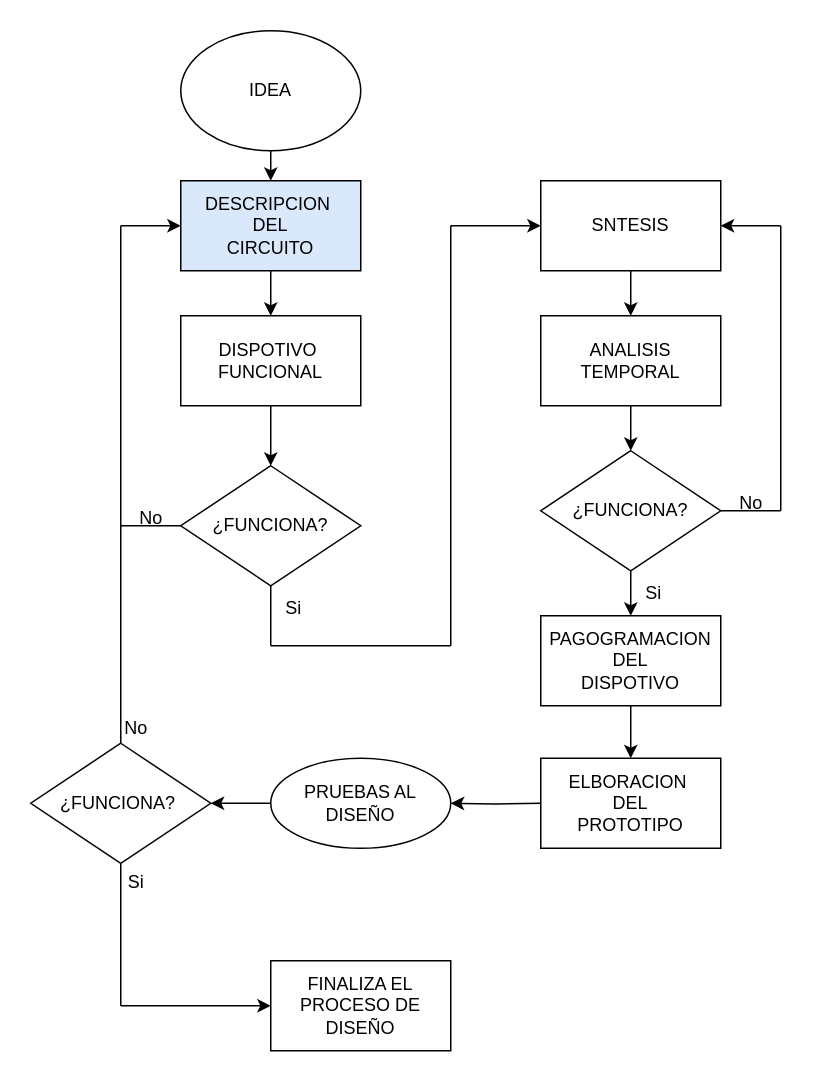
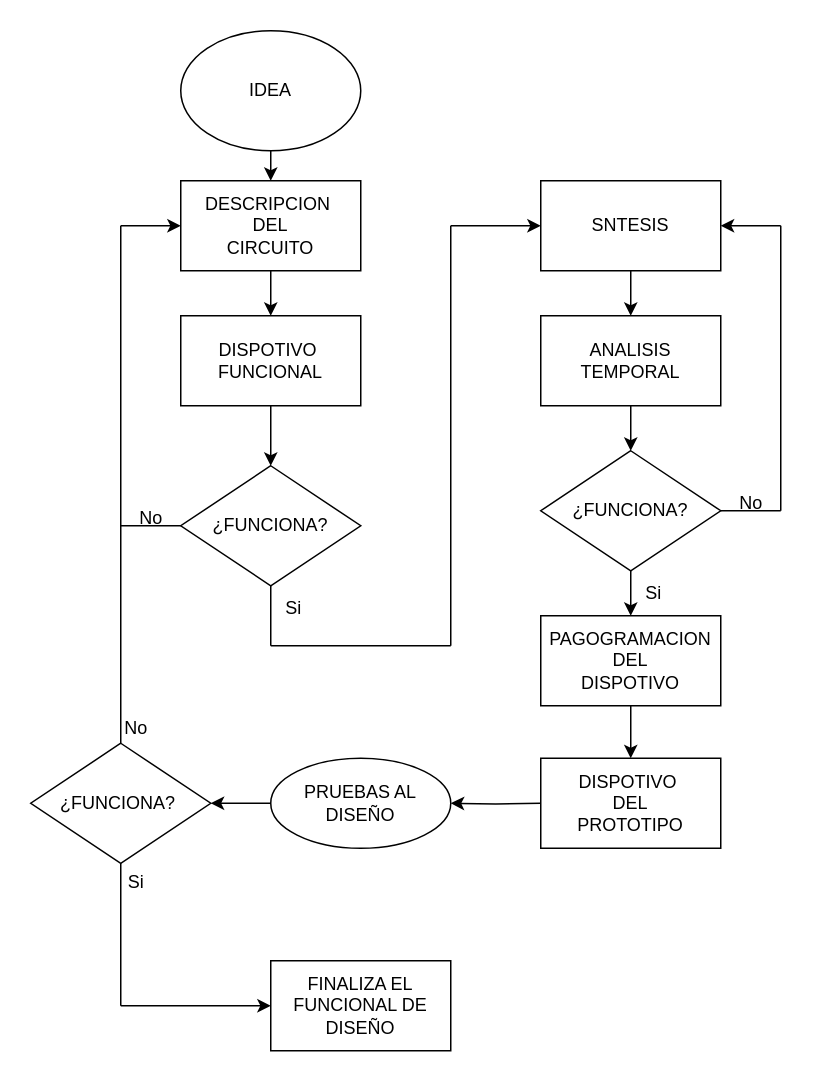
- <mxCell id="5" value="&lt;font style=&quot;vertical-align: inherit;&quot;&gt;&lt;font style=&quot;vertical-align: inherit;&quot;&gt;DESCRIPCION&amp;nbsp;&lt;br&gt;DEL&lt;br&gt;CIRCUITO&lt;br&gt;&lt;/font&gt;&lt;/font&gt;" style="rounded=0;whiteSpace=wrap;html=1;fillColor=#dae8fc;" vertex="1" parent="1"><mxGeometry x="120" y="120" width="120" height="60" as="geometry" /></mxCell>
+ <mxCell id="5" value="&lt;font style=&quot;vertical-align: inherit;&quot;&gt;&lt;font style=&quot;vertical-align: inherit;&quot;&gt;DESCRIPCION&amp;nbsp;&lt;br&gt;DEL&lt;br&gt;CIRCUITO&lt;br&gt;&lt;/font&gt;&lt;/font&gt;" style="rounded=0;whiteSpace=wrap;html=1;" vertex="1" parent="1"><mxGeometry x="120" y="120" width="120" height="60" as="geometry" /></mxCell>
- <mxCell id="40" value="&lt;font style=&quot;vertical-align: inherit;&quot;&gt;&lt;font style=&quot;vertical-align: inherit;&quot;&gt;ELBORACION&amp;nbsp;&lt;br&gt;DEL&lt;br&gt;PROTOTIPO&lt;br&gt;&lt;/font&gt;&lt;/font&gt;" style="rounded=0;whiteSpace=wrap;html=1;" vertex="1" parent="1"><mxGeometry x="360" y="505" width="120" height="60" as="geometry" /></mxCell>
+ <mxCell id="40" value="&lt;font style=&quot;vertical-align: inherit;&quot;&gt;&lt;font style=&quot;vertical-align: inherit;&quot;&gt;DISPOTIVO&amp;nbsp;&lt;br&gt;DEL&lt;br&gt;PROTOTIPO&lt;br&gt;&lt;/font&gt;&lt;/font&gt;" style="rounded=0;whiteSpace=wrap;html=1;" vertex="1" parent="1"><mxGeometry x="360" y="505" width="120" height="60" as="geometry" /></mxCell>
- <mxCell id="37" value="&lt;font style=&quot;vertical-align: inherit;&quot;&gt;&lt;font style=&quot;vertical-align: inherit;&quot;&gt;&lt;font style=&quot;vertical-align: inherit;&quot;&gt;&lt;font style=&quot;vertical-align: inherit;&quot;&gt;FINALIZA EL PROCESO DE DISEÑO&lt;/font&gt;&lt;/font&gt;&lt;/font&gt;&lt;/font&gt;" style="rounded=0;whiteSpace=wrap;html=1;" vertex="1" parent="1"><mxGeometry x="180" y="640" width="120" height="60" as="geometry" /></mxCell>
+ <mxCell id="37" value="&lt;font style=&quot;vertical-align: inherit;&quot;&gt;&lt;font style=&quot;vertical-align: inherit;&quot;&gt;&lt;font style=&quot;vertical-align: inherit;&quot;&gt;&lt;font style=&quot;vertical-align: inherit;&quot;&gt;FINALIZA EL FUNCIONAL DE DISEÑO&lt;/font&gt;&lt;/font&gt;&lt;/font&gt;&lt;/font&gt;" style="rounded=0;whiteSpace=wrap;html=1;" vertex="1" parent="1"><mxGeometry x="180" y="640" width="120" height="60" as="geometry" /></mxCell>
